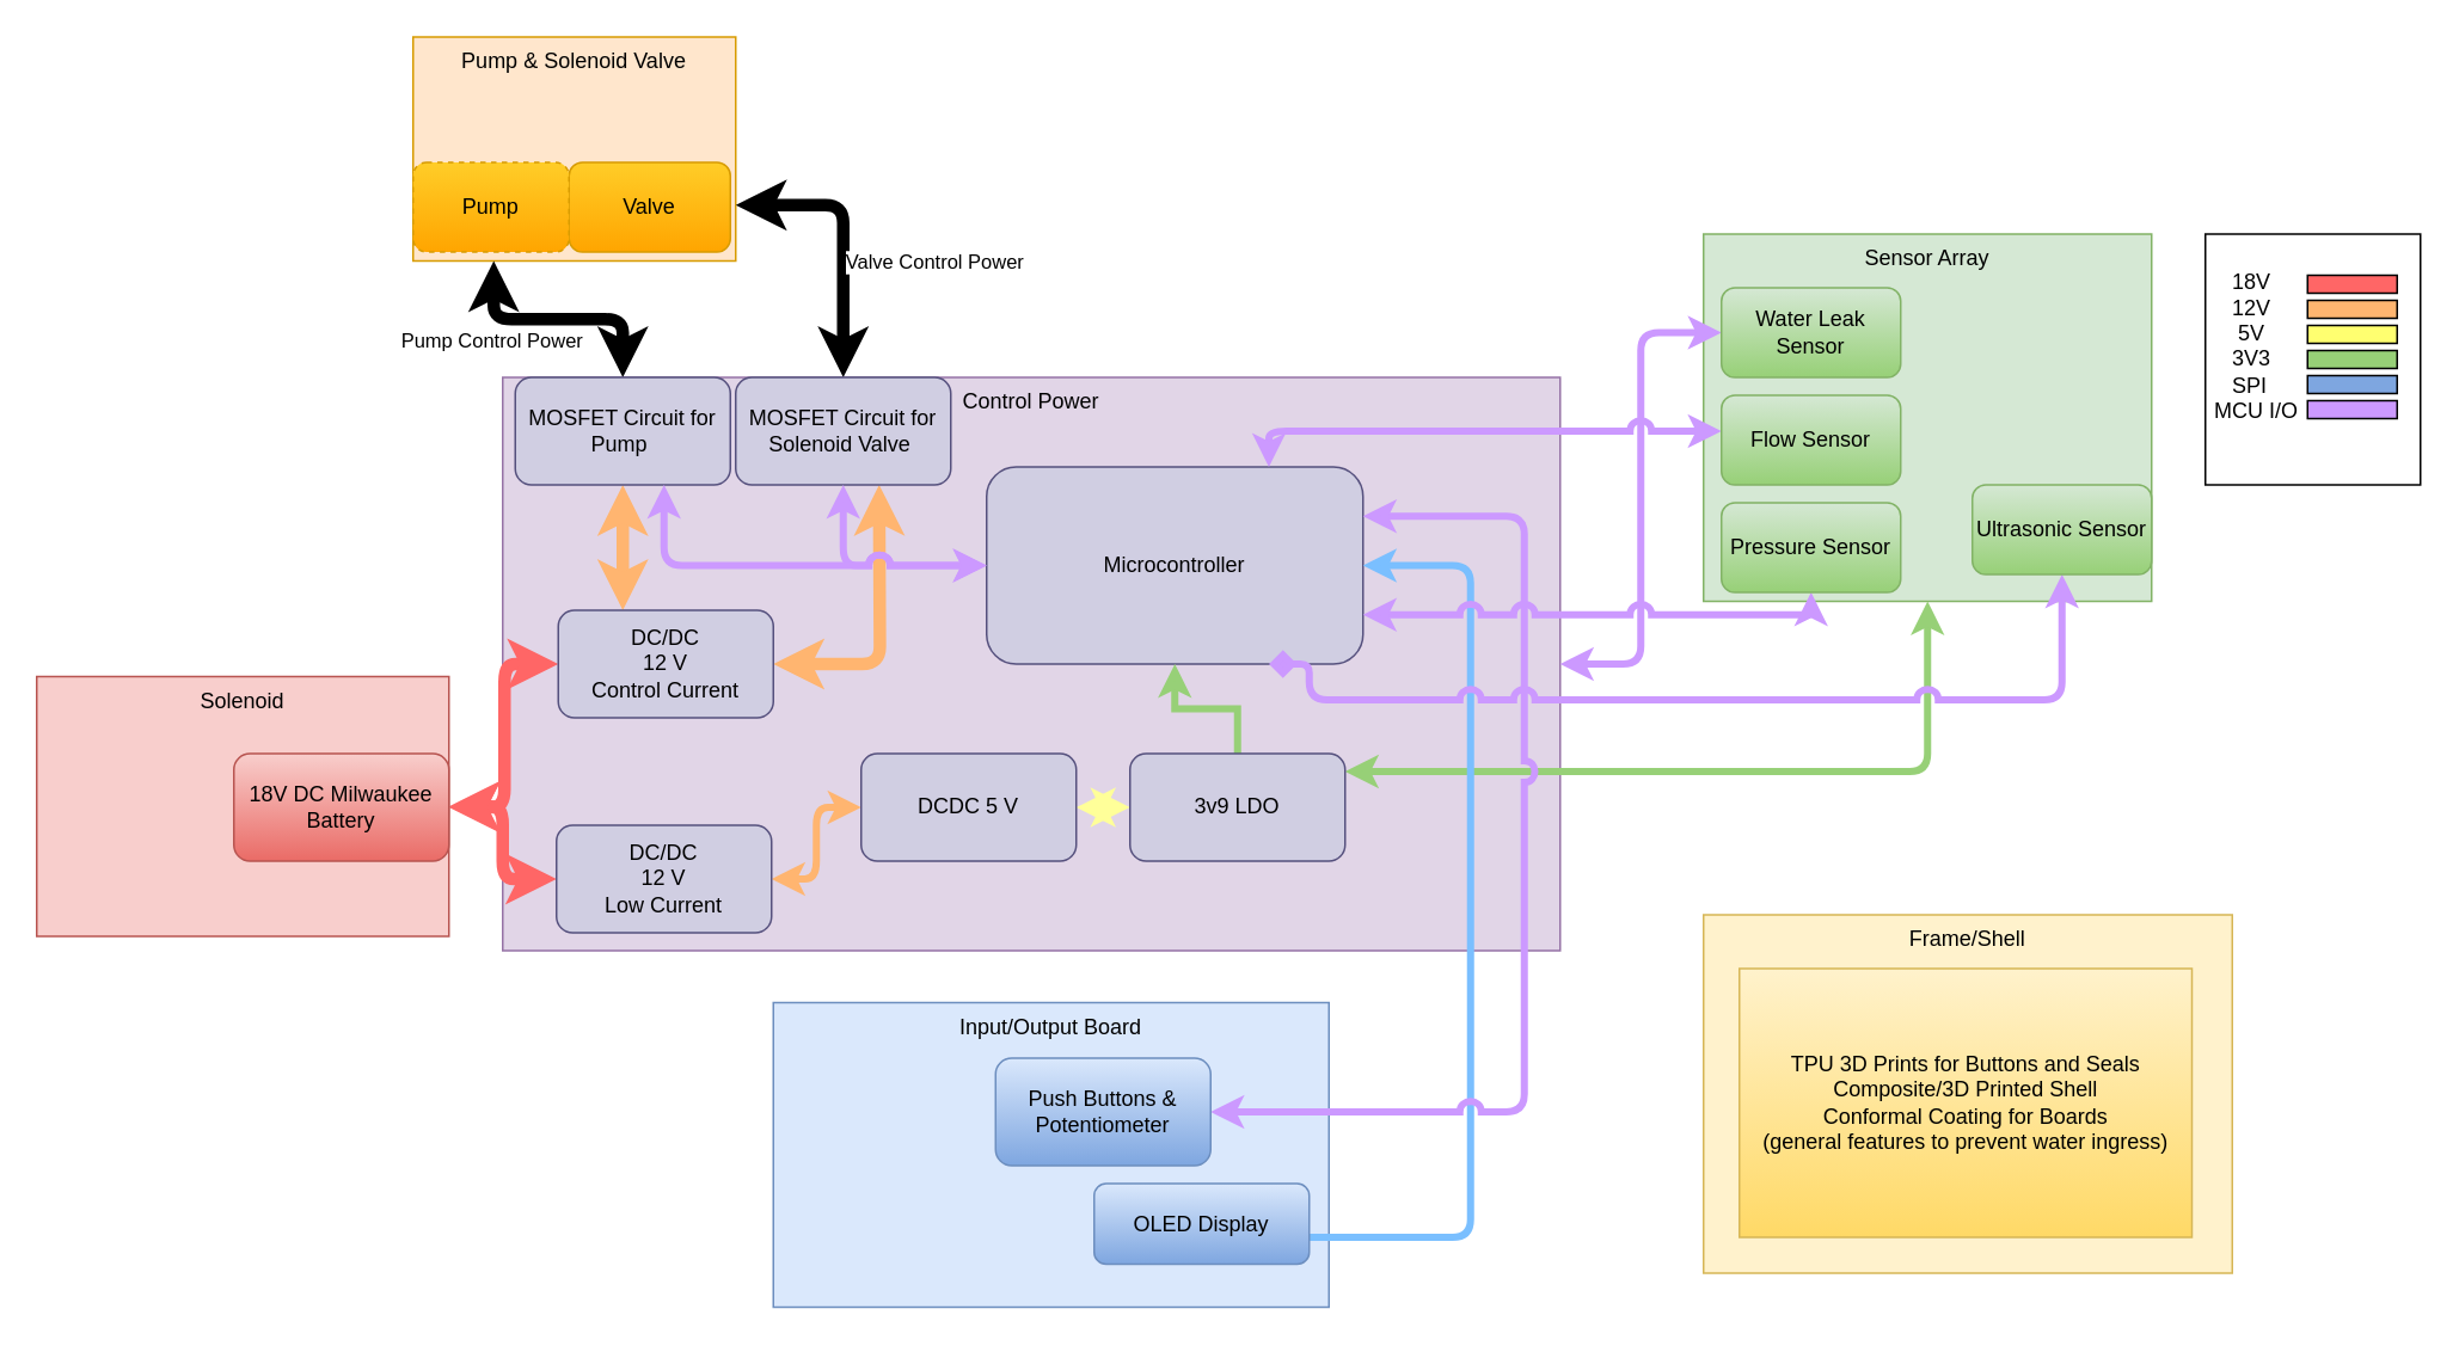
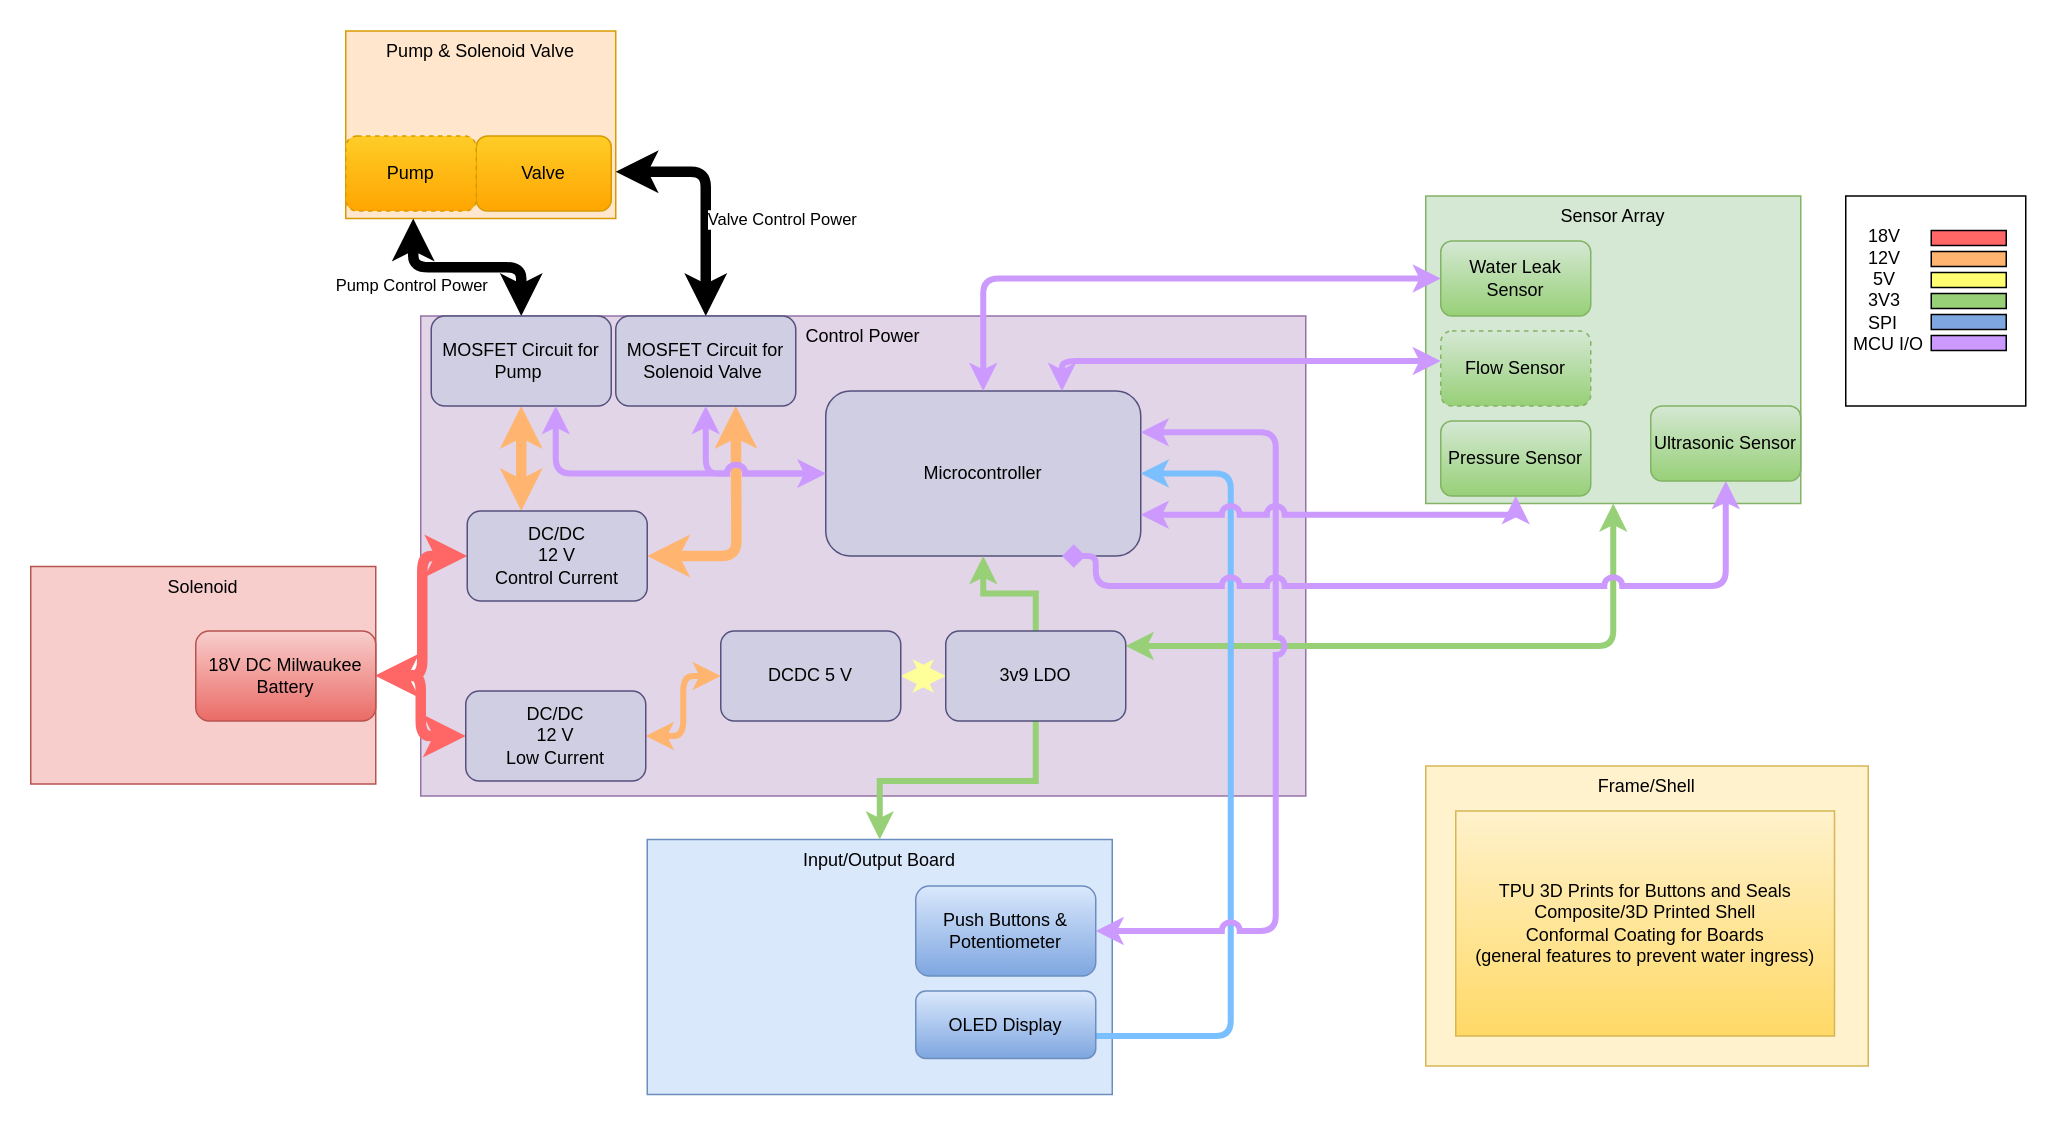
- <mxCell id="39" value="Flow Sensor" style="rounded=1;whiteSpace=wrap;html=1;fillColor=#d5e8d4;gradientColor=#97d077;strokeColor=#82b366;" vertex="1" parent="1"><mxGeometry x="960" y="220" width="100" height="50" as="geometry" /></mxCell>
+ <mxCell id="39" value="Flow Sensor" style="rounded=1;whiteSpace=wrap;html=1;fillColor=#d5e8d4;gradientColor=#97d077;strokeColor=#82b366;dashed=1;" vertex="1" parent="1"><mxGeometry x="960" y="220" width="100" height="50" as="geometry" /></mxCell>
- <mxCell id="36" style="edgeStyle=orthogonalEdgeStyle;rounded=1;orthogonalLoop=1;jettySize=auto;html=1;curved=0;strokeWidth=4;jumpStyle=arc;startArrow=classic;startFill=1;strokeColor=#CC99FF;" edge="1" parent="1" source="37" target="2"><mxGeometry relative="1" as="geometry" /></mxCell>
+ <mxCell id="36" style="edgeStyle=orthogonalEdgeStyle;rounded=1;orthogonalLoop=1;jettySize=auto;html=1;entryX=0.5;entryY=0;entryDx=0;entryDy=0;curved=0;strokeWidth=4;jumpStyle=arc;startArrow=classic;startFill=1;strokeColor=#CC99FF;" edge="1" parent="1" source="37" target="3"><mxGeometry relative="1" as="geometry" /></mxCell>
+ <mxCell id="20" style="edgeStyle=orthogonalEdgeStyle;rounded=0;orthogonalLoop=1;jettySize=auto;html=1;strokeColor=#97D077;strokeWidth=4;" edge="1" parent="1" source="22" target="5"><mxGeometry relative="1" as="geometry"><Array as="points"><mxPoint x="690" y="520" /><mxPoint x="586" y="520" /></Array></mxGeometry></mxCell>
- <mxCell id="35" value="Push Buttons &amp;amp; Potentiometer" style="rounded=1;whiteSpace=wrap;html=1;fillColor=#dae8fc;gradientColor=#7ea6e0;strokeColor=#6c8ebf;" vertex="1" parent="1"><mxGeometry x="555" y="590" width="120" height="60" as="geometry" /></mxCell>
+ <mxCell id="35" value="Push Buttons &amp;amp; Potentiometer" style="rounded=1;whiteSpace=wrap;html=1;fillColor=#dae8fc;gradientColor=#7ea6e0;strokeColor=#6c8ebf;" vertex="1" parent="1"><mxGeometry x="610" y="590" width="120" height="60" as="geometry" /></mxCell>
